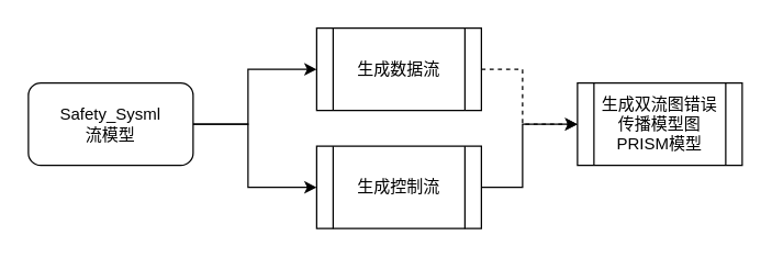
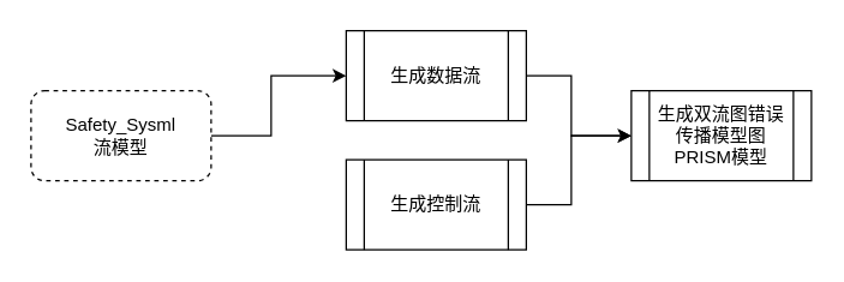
- <mxCell id="8" value="" style="endArrow=classic;html=1;rounded=0;exitX=1;exitY=0.5;exitDx=0;exitDy=0;entryX=0;entryY=0.5;entryDx=0;entryDy=0;dashed=1;" edge="1" parent="1" source="2" target="7"><mxGeometry width="50" height="50" relative="1" as="geometry"><mxPoint x="340" y="180" as="sourcePoint" /><mxPoint x="390" y="130" as="targetPoint" /><Array as="points"><mxPoint x="380" y="50" /><mxPoint x="380" y="90" /></Array></mxGeometry></mxCell>
+ <mxCell id="8" value="" style="endArrow=classic;html=1;rounded=0;exitX=1;exitY=0.5;exitDx=0;exitDy=0;entryX=0;entryY=0.5;entryDx=0;entryDy=0;" edge="1" parent="1" source="2" target="7"><mxGeometry width="50" height="50" relative="1" as="geometry"><mxPoint x="340" y="180" as="sourcePoint" /><mxPoint x="390" y="130" as="targetPoint" /><Array as="points"><mxPoint x="380" y="50" /><mxPoint x="380" y="90" /></Array></mxGeometry></mxCell>
- <mxCell id="4" value="Safety_Sysml&lt;br&gt;流模型" style="rounded=1;whiteSpace=wrap;html=1;" parent="1" vertex="1"><mxGeometry x="20" y="60" width="120" height="60" as="geometry" /></mxCell>
+ <mxCell id="4" value="Safety_Sysml&lt;br&gt;流模型" style="rounded=1;whiteSpace=wrap;html=1;dashed=1;" parent="1" vertex="1"><mxGeometry x="20" y="60" width="120" height="60" as="geometry" /></mxCell>
- <mxCell id="6" value="" style="endArrow=classic;html=1;rounded=0;exitX=1;exitY=0.5;exitDx=0;exitDy=0;entryX=0;entryY=0.5;entryDx=0;entryDy=0;" parent="1" source="4" target="5" edge="1"><mxGeometry width="50" height="50" relative="1" as="geometry"><mxPoint x="140" y="260" as="sourcePoint" /><mxPoint x="230" y="150" as="targetPoint" /><Array as="points"><mxPoint x="180" y="90" /><mxPoint x="180" y="136" /></Array></mxGeometry></mxCell>
